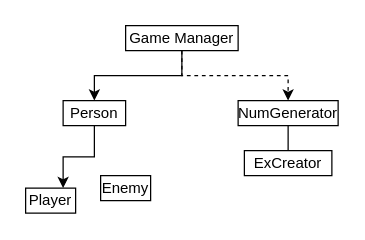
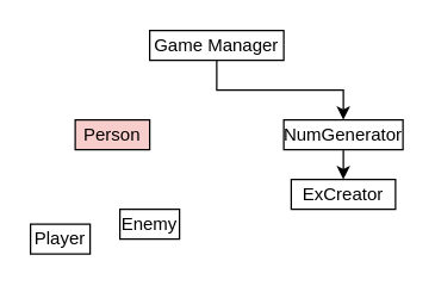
- <mxCell id="2" style="edgeStyle=orthogonalEdgeStyle;rounded=0;orthogonalLoop=1;jettySize=auto;html=1;exitX=0.5;exitY=1;exitDx=0;exitDy=0;entryX=0.5;entryY=0;entryDx=0;entryDy=0;" edge="1" parent="1" source="4" target="6"><mxGeometry relative="1" as="geometry" /></mxCell>
- <mxCell id="3" style="edgeStyle=orthogonalEdgeStyle;rounded=0;orthogonalLoop=1;jettySize=auto;html=1;exitX=0.5;exitY=1;exitDx=0;exitDy=0;entryX=0.5;entryY=0;entryDx=0;entryDy=0;dashed=1;" edge="1" parent="1" source="4" target="10"><mxGeometry relative="1" as="geometry" /></mxCell>
+ <mxCell id="3" style="edgeStyle=orthogonalEdgeStyle;rounded=0;orthogonalLoop=1;jettySize=auto;html=1;exitX=0.5;exitY=1;exitDx=0;exitDy=0;entryX=0.5;entryY=0;entryDx=0;entryDy=0;" edge="1" parent="1" source="4" target="10"><mxGeometry relative="1" as="geometry" /></mxCell>
- <mxCell id="6" value="Person" style="rounded=0;whiteSpace=wrap;html=1;" vertex="1" parent="1"><mxGeometry x="50" y="80" width="50" height="20" as="geometry" /></mxCell>
+ <mxCell id="6" value="Person" style="rounded=0;whiteSpace=wrap;html=1;fillColor=#f8cecc;" vertex="1" parent="1"><mxGeometry x="50" y="80" width="50" height="20" as="geometry" /></mxCell>
- <mxCell id="9" style="edgeStyle=orthogonalEdgeStyle;rounded=0;orthogonalLoop=1;jettySize=auto;html=1;exitX=0.5;exitY=1;exitDx=0;exitDy=0;entryX=0.5;entryY=0;entryDx=0;entryDy=0;endArrow=none;" edge="1" parent="1" source="10" target="11"><mxGeometry relative="1" as="geometry" /></mxCell>
+ <mxCell id="9" style="edgeStyle=orthogonalEdgeStyle;rounded=0;orthogonalLoop=1;jettySize=auto;html=1;exitX=0.5;exitY=1;exitDx=0;exitDy=0;entryX=0.5;entryY=0;entryDx=0;entryDy=0;" edge="1" parent="1" source="10" target="11"><mxGeometry relative="1" as="geometry" /></mxCell>
- <mxCell id="5" style="edgeStyle=orthogonalEdgeStyle;rounded=0;orthogonalLoop=1;jettySize=auto;html=1;exitX=0.5;exitY=1;exitDx=0;exitDy=0;entryX=0.75;entryY=0;entryDx=0;entryDy=0;" edge="1" parent="1" source="6" target="7"><mxGeometry relative="1" as="geometry" /></mxCell>
